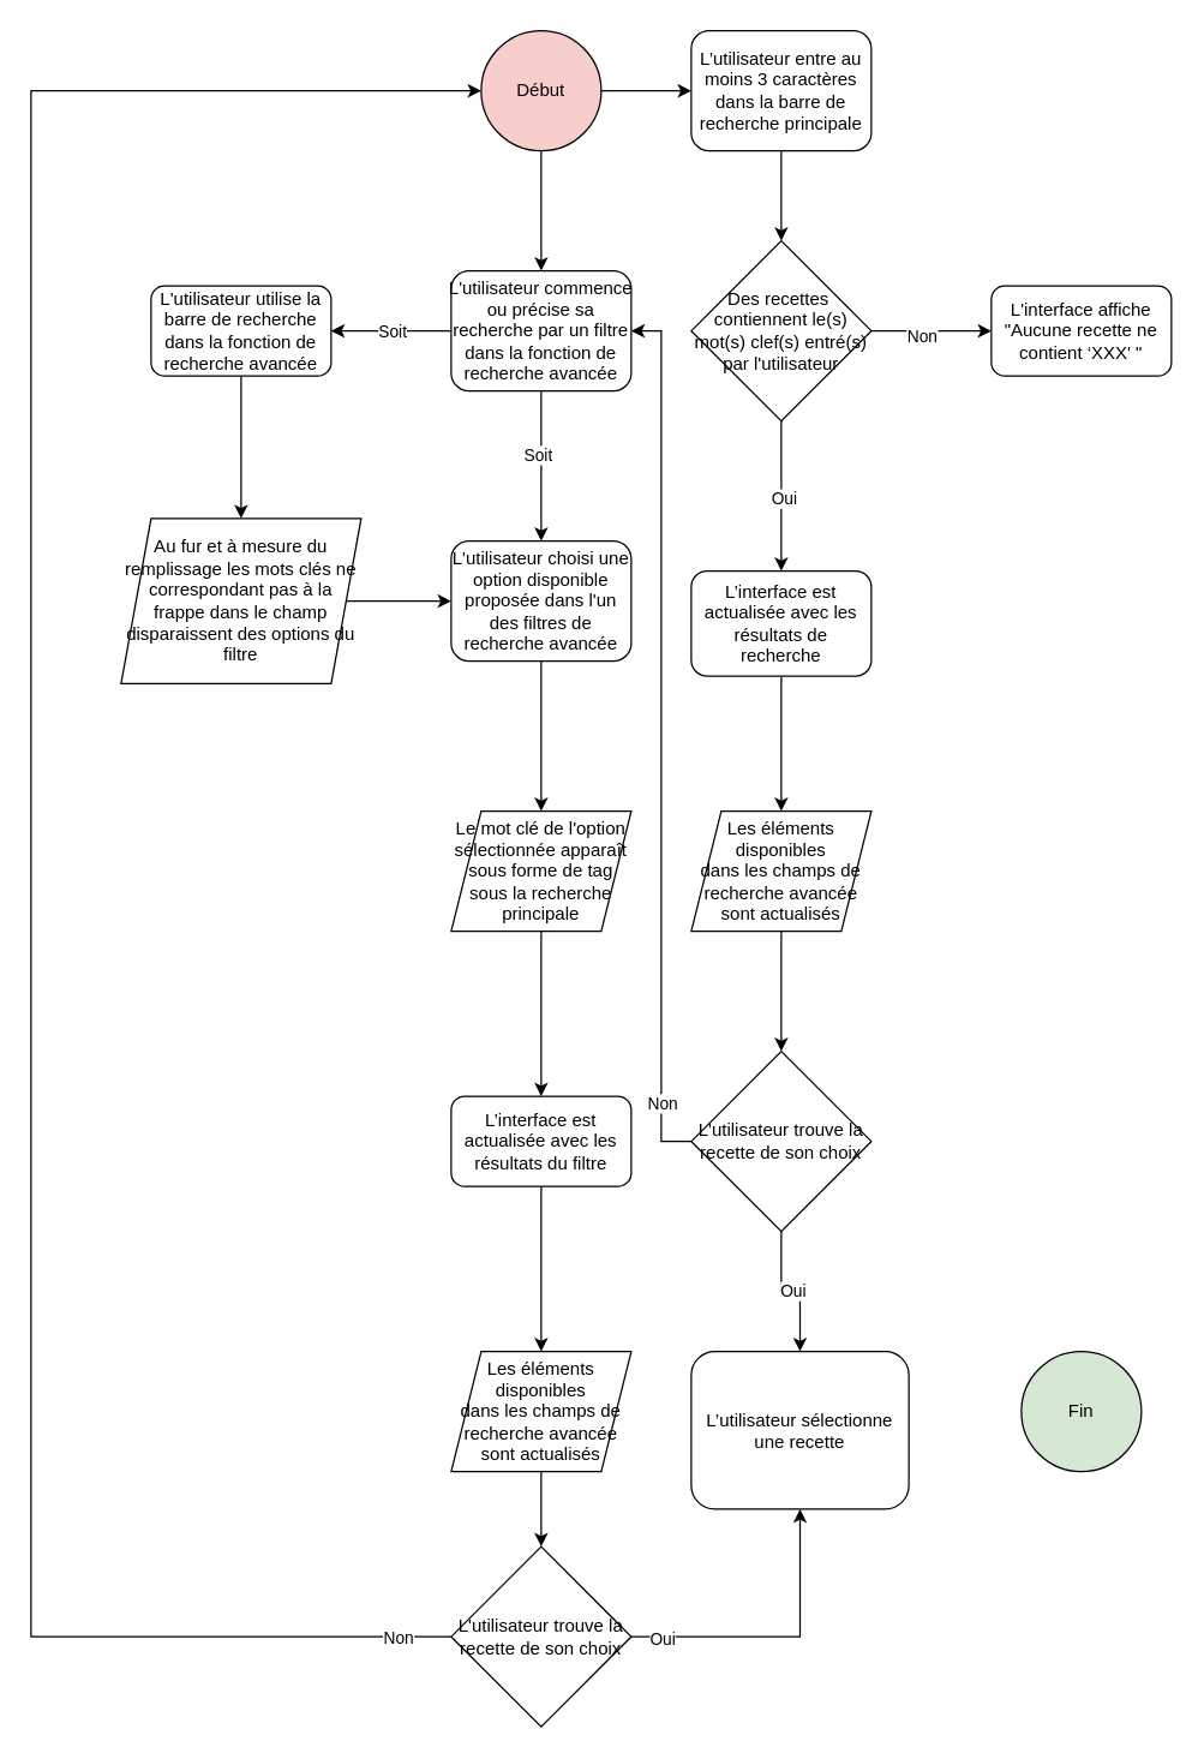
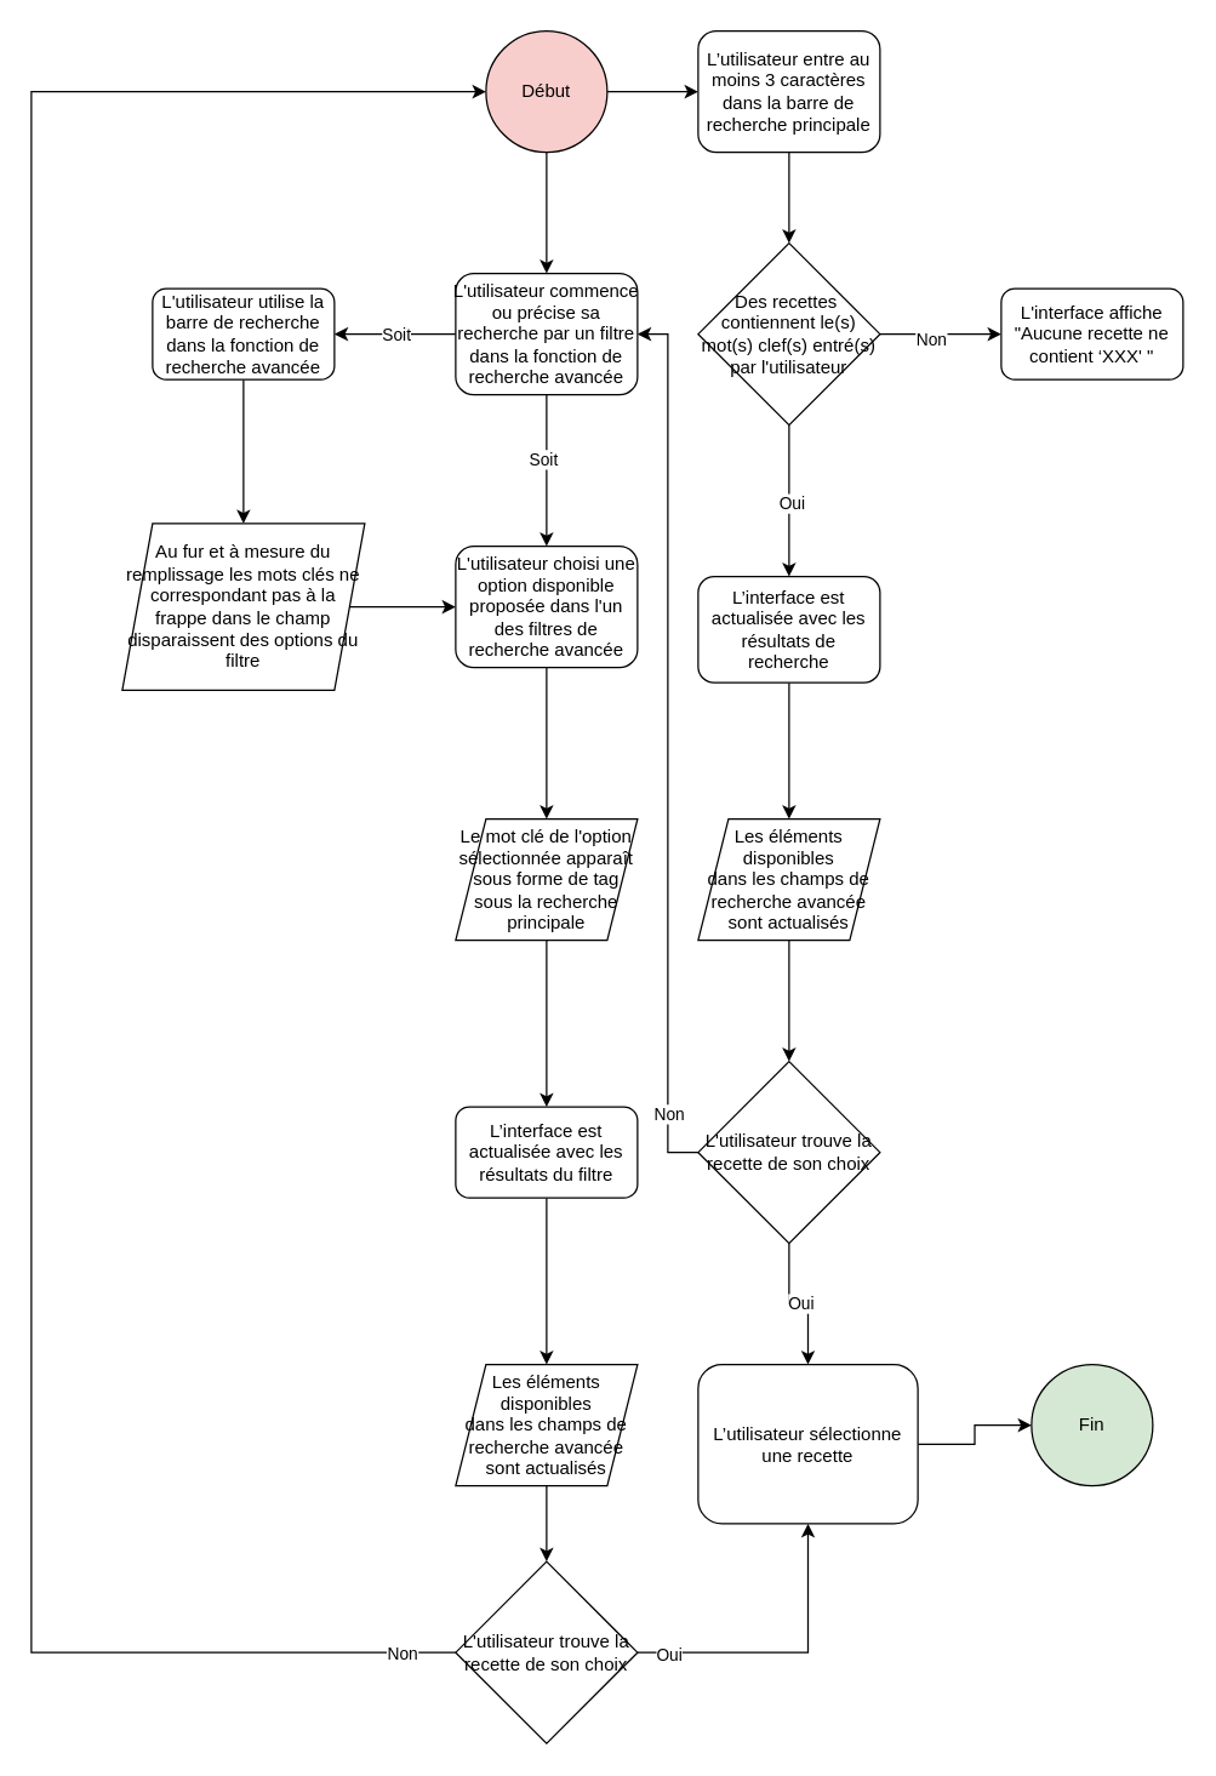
+ <mxCell id="21" value="" style="edgeStyle=orthogonalEdgeStyle;rounded=0;orthogonalLoop=1;jettySize=auto;html=1;" edge="1" parent="1" source="22" target="42"><mxGeometry relative="1" as="geometry" /></mxCell>
